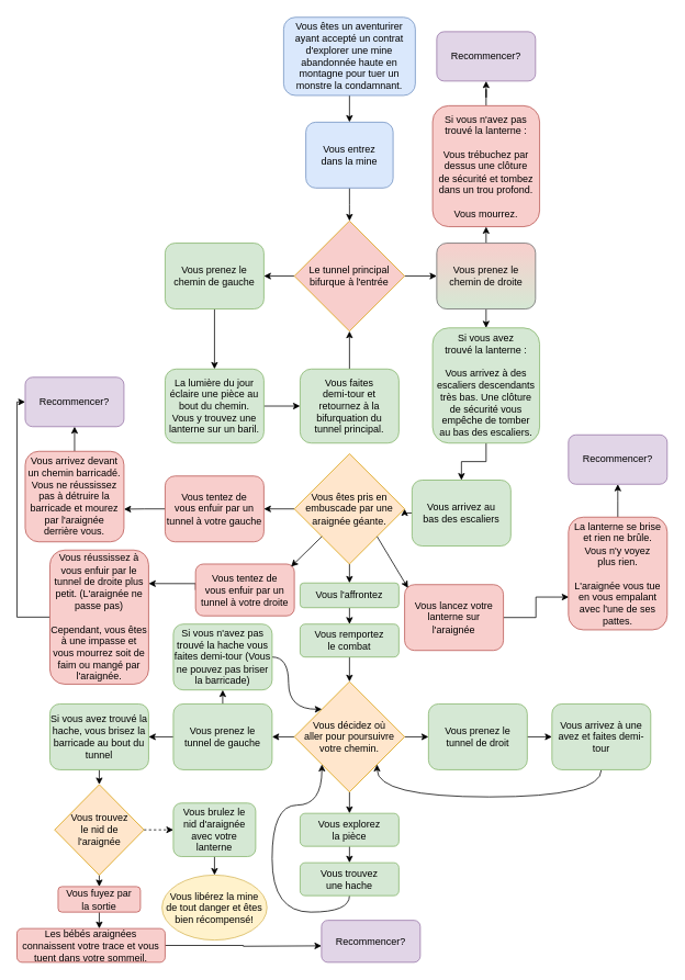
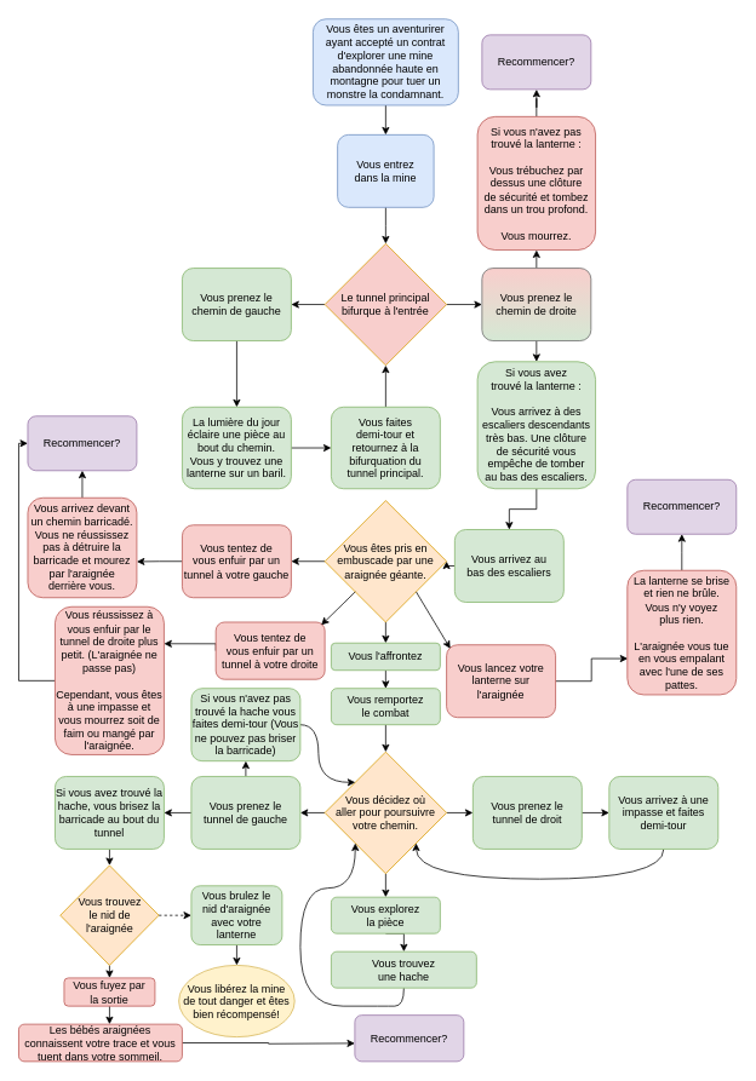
- <mxCell id="73" value="Vous arrivez à une avez et faites demi-tour" style="rounded=1;whiteSpace=wrap;html=1;fillColor=#d5e8d4;strokeColor=#82b366;" parent="1" vertex="1"><mxGeometry x="670" y="855" width="120" height="80" as="geometry" /></mxCell>
+ <mxCell id="73" value="Vous arrivez à une impasse et faites demi-tour" style="rounded=1;whiteSpace=wrap;html=1;fillColor=#d5e8d4;strokeColor=#82b366;" parent="1" vertex="1"><mxGeometry x="670" y="855" width="120" height="80" as="geometry" /></mxCell>
- <mxCell id="52" value="Vous trouvez&lt;br&gt;une hache" style="rounded=1;whiteSpace=wrap;html=1;fillColor=#d5e8d4;strokeColor=#82b366;" parent="1" vertex="1"><mxGeometry x="364" y="1048" width="120" height="40" as="geometry" /></mxCell>
+ <mxCell id="52" value="Vous trouvez&lt;br&gt;une hache" style="rounded=1;whiteSpace=wrap;html=1;fillColor=#d5e8d4;strokeColor=#82b366;" parent="1" vertex="1"><mxGeometry x="364" y="1048" width="160" height="40" as="geometry" /></mxCell>
